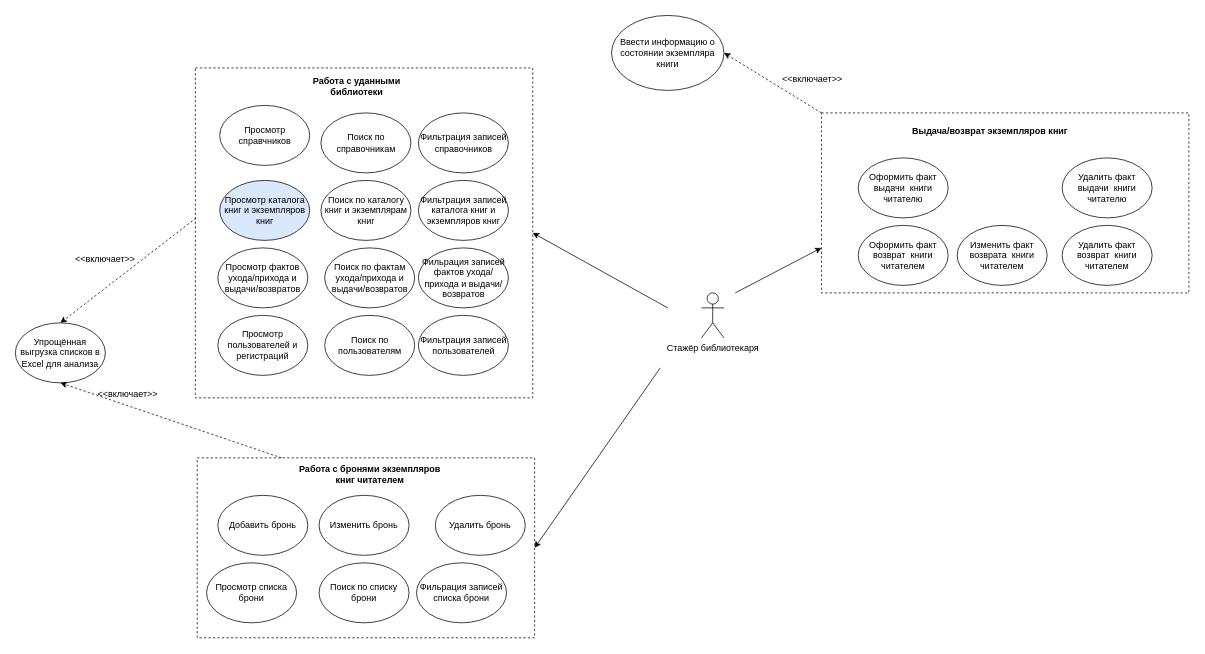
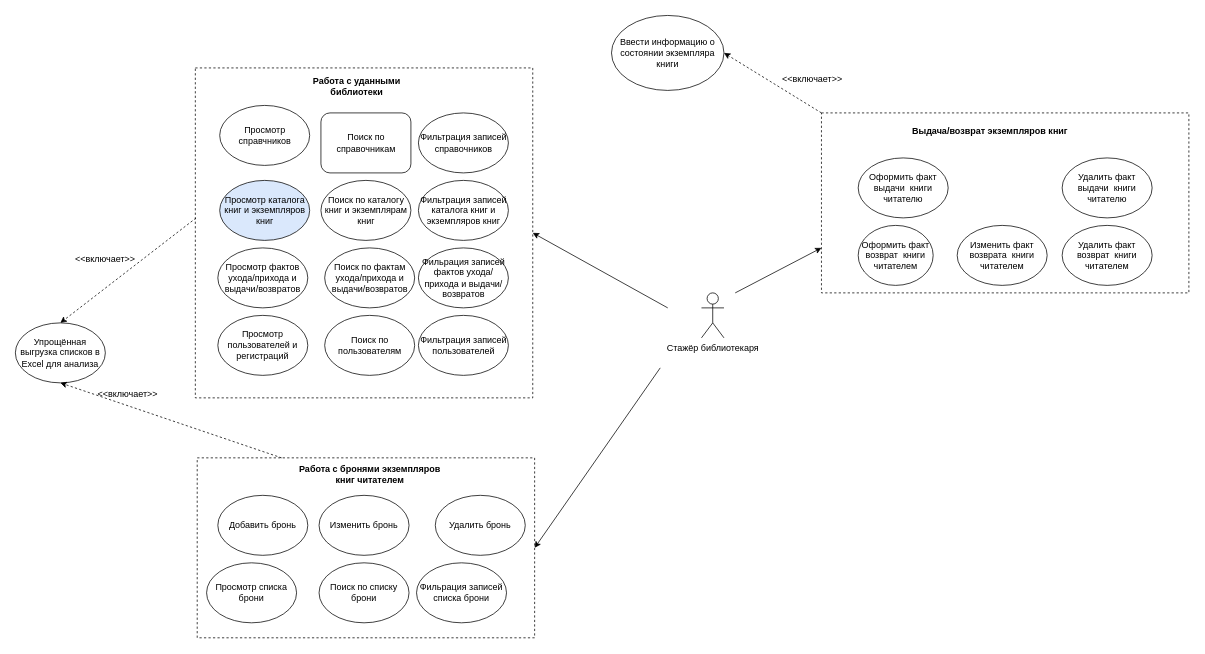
- <mxCell id="18" value="Поиск по справочникам" style="ellipse;whiteSpace=wrap;html=1;" parent="1" vertex="1"><mxGeometry x="427.5" y="150" width="120" height="80" as="geometry" /></mxCell>
+ <mxCell id="18" value="Поиск по справочникам" style="whiteSpace=wrap;html=1;rounded=1;" parent="1" vertex="1"><mxGeometry x="427.5" y="150" width="120" height="80" as="geometry" /></mxCell>
- <mxCell id="5" value="Оформить факт возврат&amp;nbsp; книги читателем" style="ellipse;whiteSpace=wrap;html=1;" parent="1" vertex="1"><mxGeometry x="1144" y="300" width="120" height="80" as="geometry" /></mxCell>
+ <mxCell id="5" value="Оформить факт возврат&amp;nbsp; книги читателем" style="ellipse;whiteSpace=wrap;html=1;" parent="1" vertex="1"><mxGeometry x="1144" y="300" width="100" height="80" as="geometry" /></mxCell>
